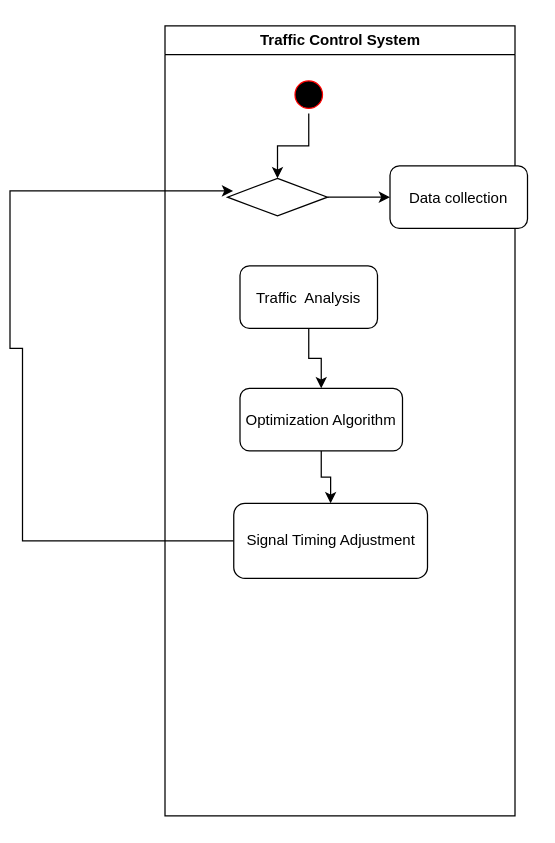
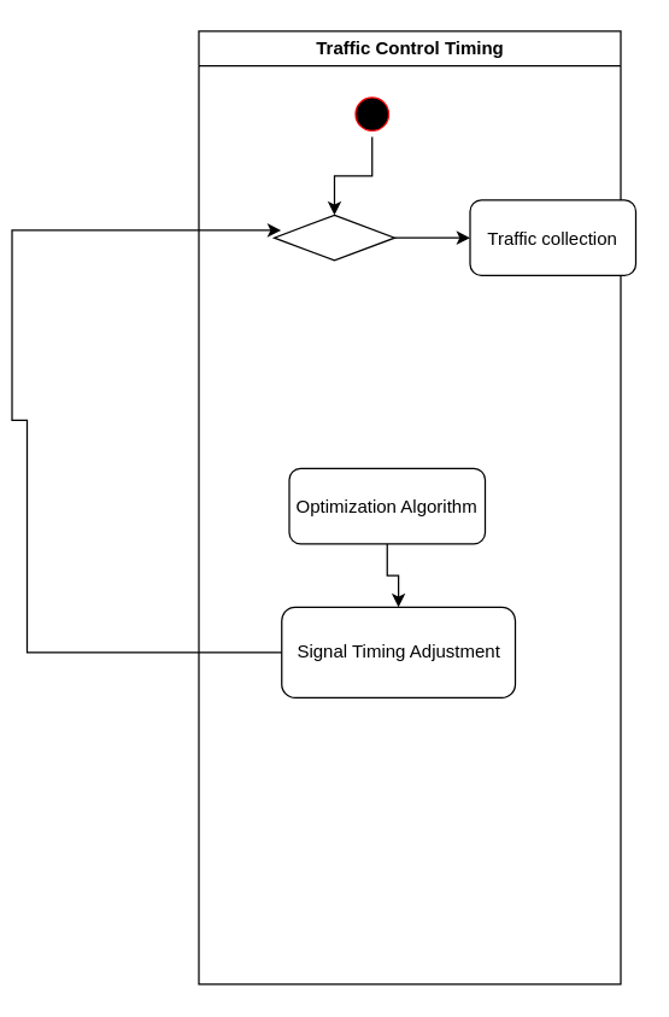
- <mxCell id="2" value="Traffic Control System" style="swimlane;whiteSpace=wrap" parent="1" vertex="1"><mxGeometry x="20.5" y="20" width="280" height="632" as="geometry" /></mxCell>
+ <mxCell id="2" value="Traffic Control Timing" style="swimlane;whiteSpace=wrap" parent="1" vertex="1"><mxGeometry x="20.5" y="20" width="280" height="632" as="geometry" /></mxCell>
- <mxCell id="5" value="Data collection" style="rounded=1;" parent="2" vertex="1"><mxGeometry x="180" y="112" width="110" height="50" as="geometry" /></mxCell>
+ <mxCell id="5" value="Traffic collection" style="rounded=1;" parent="2" vertex="1"><mxGeometry x="180" y="112" width="110" height="50" as="geometry" /></mxCell>
- <mxCell id="7" value="Traffic  Analysis" style="rounded=1;" parent="2" vertex="1"><mxGeometry x="60" y="192" width="110" height="50" as="geometry" /></mxCell>
- <mxCell id="6" value="" style="edgeStyle=orthogonalEdgeStyle;rounded=0;orthogonalLoop=1;jettySize=auto;html=1;" parent="2" source="7" target="9" edge="1"><mxGeometry relative="1" as="geometry" /></mxCell>
